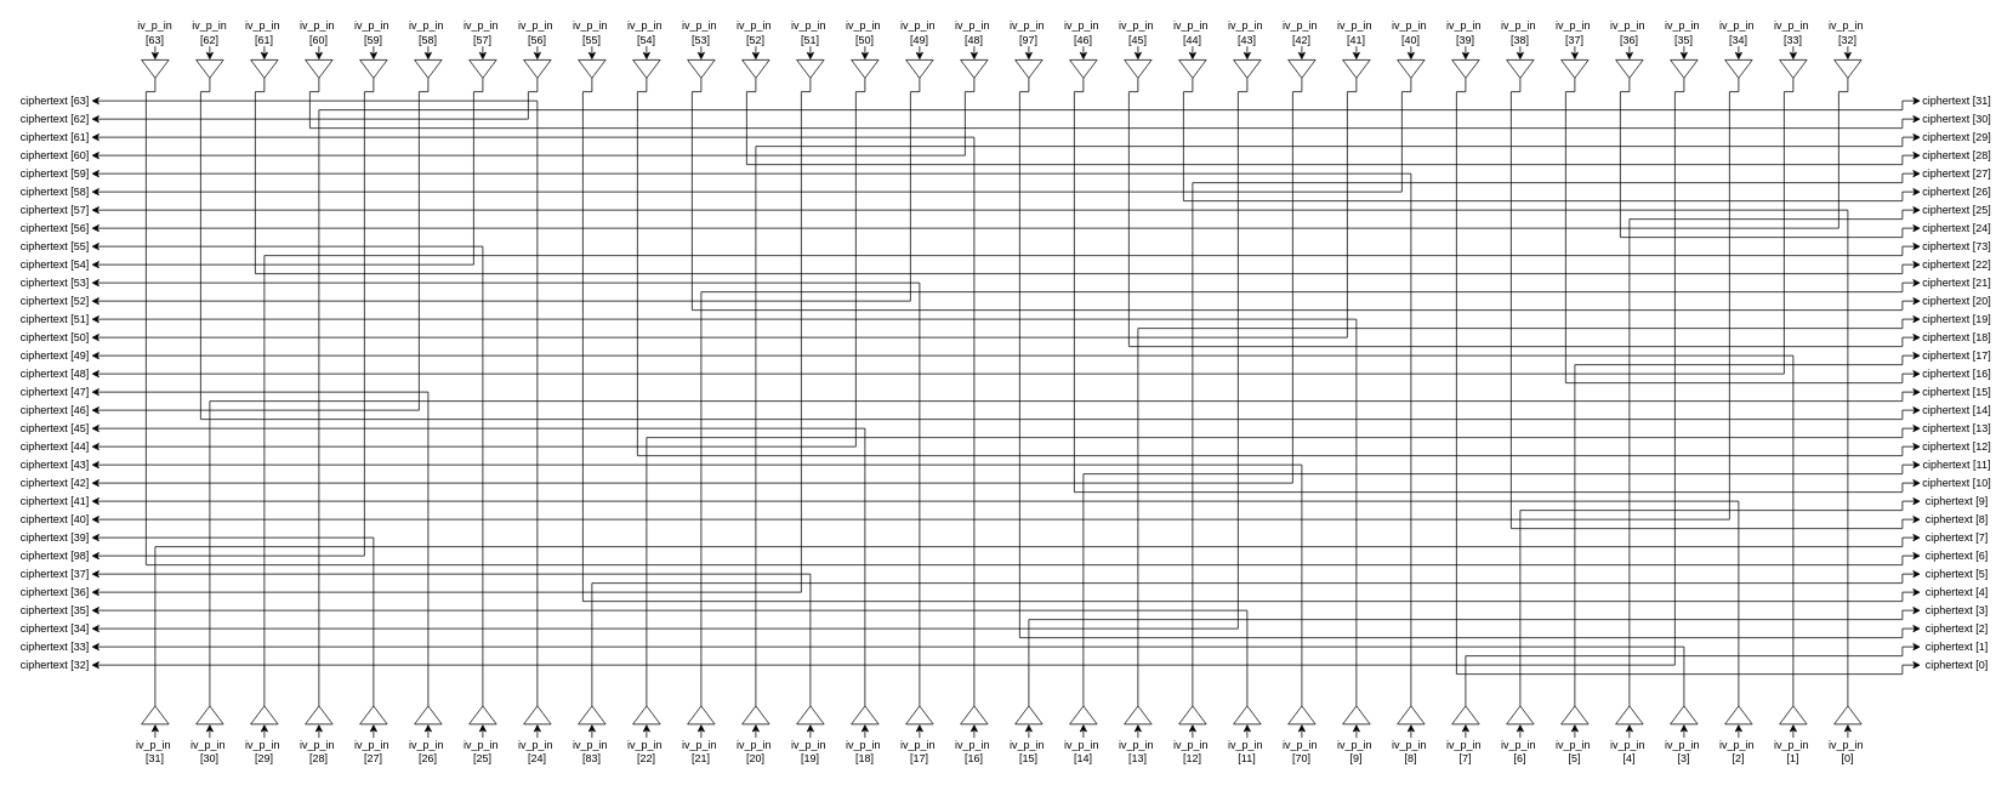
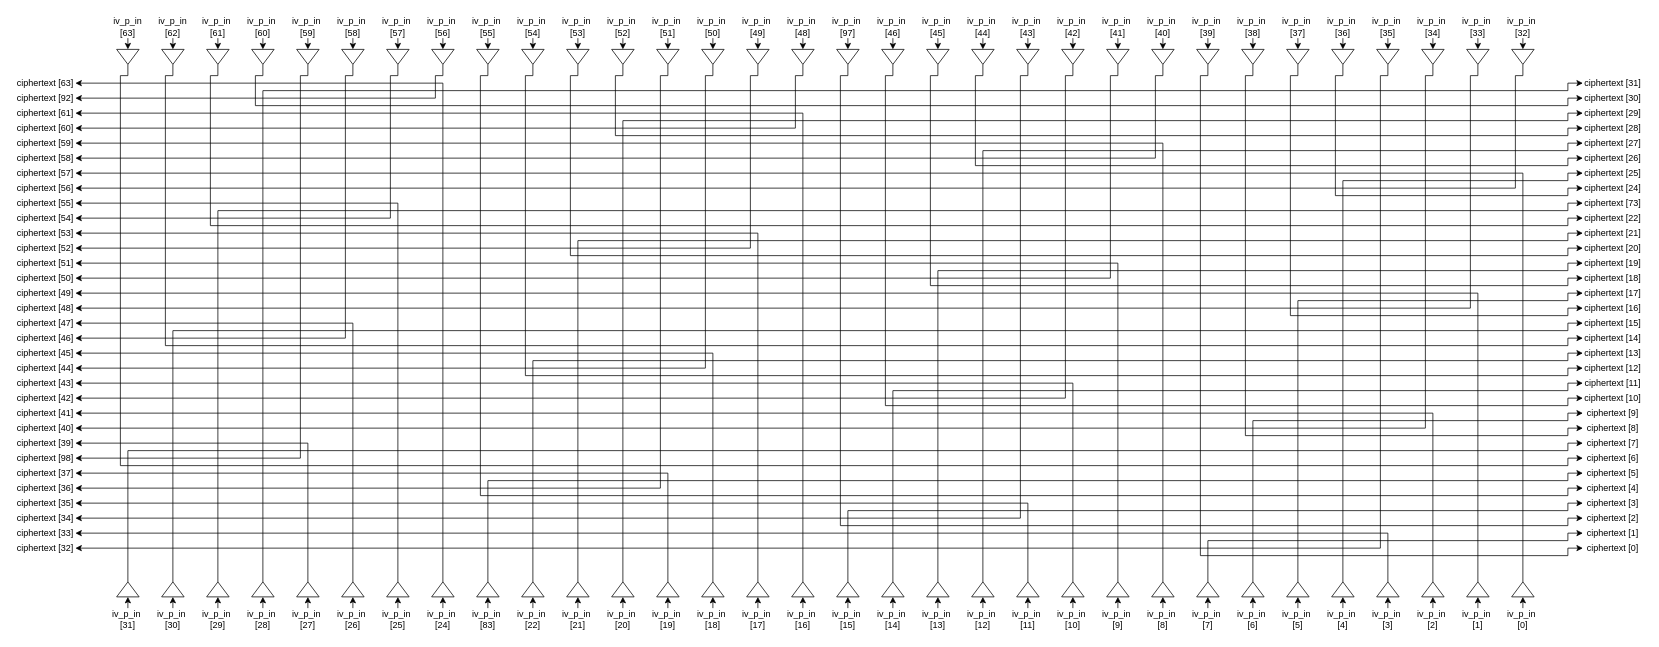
- <mxCell id="157" value="ciphertext [62]" style="text;html=1;align=center;verticalAlign=middle;whiteSpace=wrap;rounded=0;" vertex="1" parent="1"><mxGeometry x="20" y="120" width="80" height="20" as="geometry" /></mxCell>
+ <mxCell id="157" value="ciphertext [92]" style="text;html=1;align=center;verticalAlign=middle;whiteSpace=wrap;rounded=0;" vertex="1" parent="1"><mxGeometry x="20" y="120" width="80" height="20" as="geometry" /></mxCell>
- <mxCell id="89" value="iv_p_in&amp;nbsp; [70]" style="text;html=1;align=center;verticalAlign=middle;whiteSpace=wrap;rounded=0;" vertex="1" parent="1"><mxGeometry x="1400" y="810" width="60" height="30" as="geometry" /></mxCell>
+ <mxCell id="89" value="iv_p_in&amp;nbsp; [10]" style="text;html=1;align=center;verticalAlign=middle;whiteSpace=wrap;rounded=0;" vertex="1" parent="1"><mxGeometry x="1400" y="810" width="60" height="30" as="geometry" /></mxCell>
